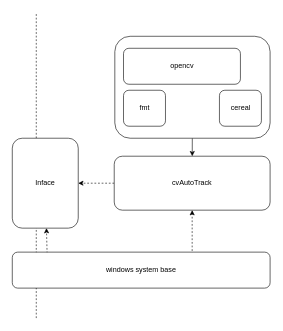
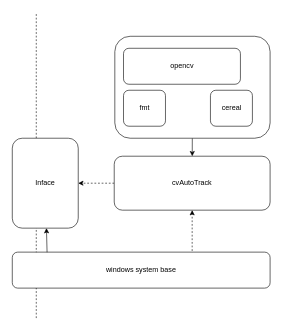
- <mxCell id="8" value="cereal" style="rounded=1;whiteSpace=wrap;html=1;" vertex="1" parent="1"><mxGeometry x="365.5" y="150" width="70" height="60" as="geometry" /></mxCell>
+ <mxCell id="8" value="cereal" style="rounded=1;whiteSpace=wrap;html=1;" vertex="1" parent="1"><mxGeometry x="350.5" y="150" width="70" height="60" as="geometry" /></mxCell>
- <mxCell id="9" value="" style="edgeStyle=none;html=1;dashed=1;exitX=0.135;exitY=0.033;exitDx=0;exitDy=0;exitPerimeter=0;" edge="1" parent="1" source="13" target="11"><mxGeometry relative="1" as="geometry" /></mxCell>
+ <mxCell id="9" value="" style="edgeStyle=none;html=1;dashed=0;exitX=0.135;exitY=0.033;exitDx=0;exitDy=0;exitPerimeter=0;" edge="1" parent="1" source="13" target="11"><mxGeometry relative="1" as="geometry" /></mxCell>
